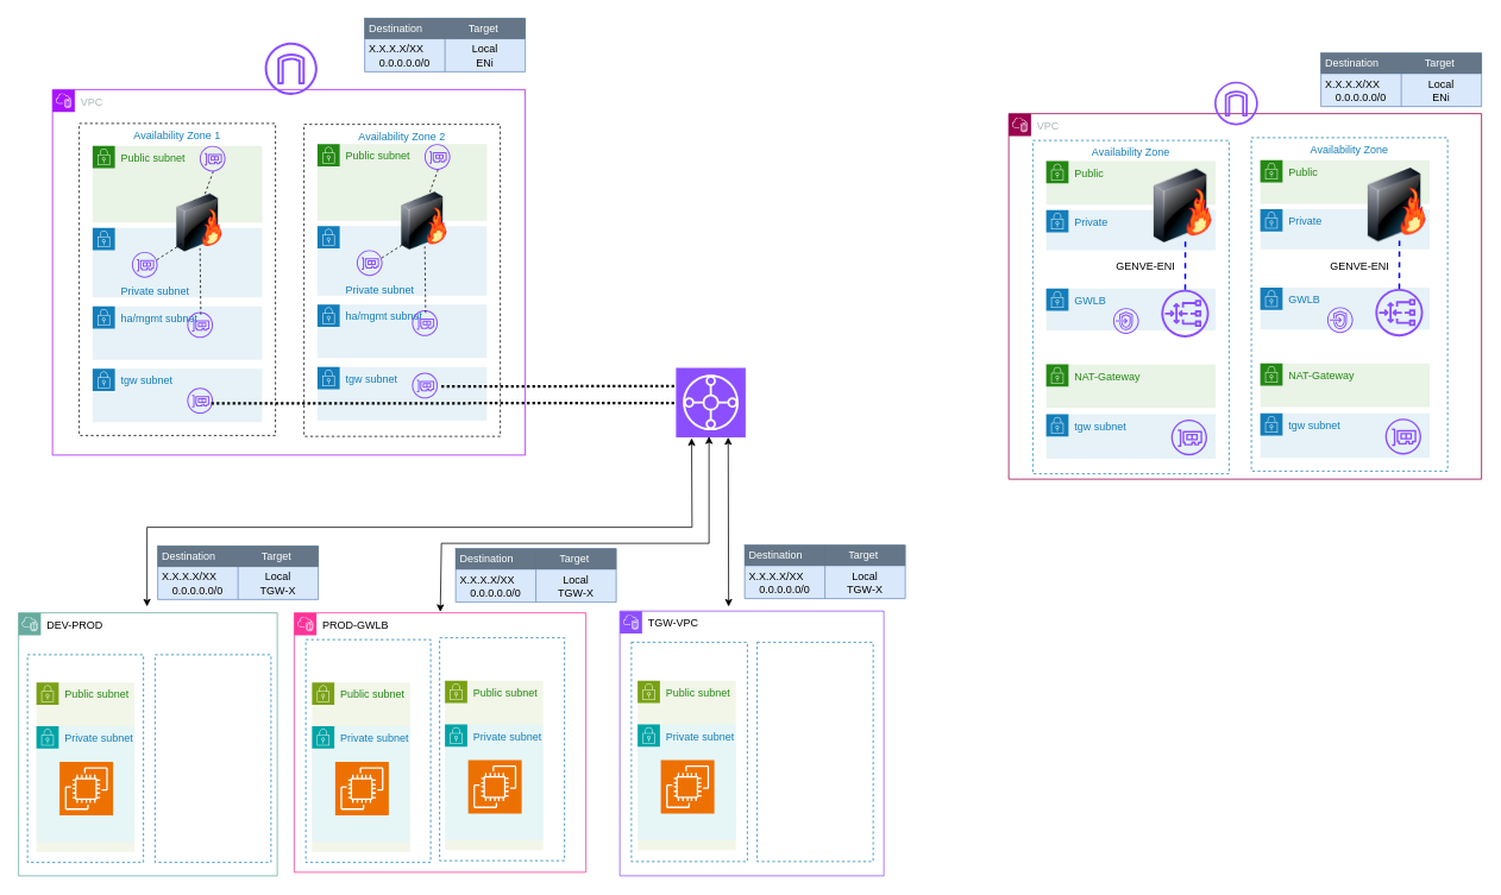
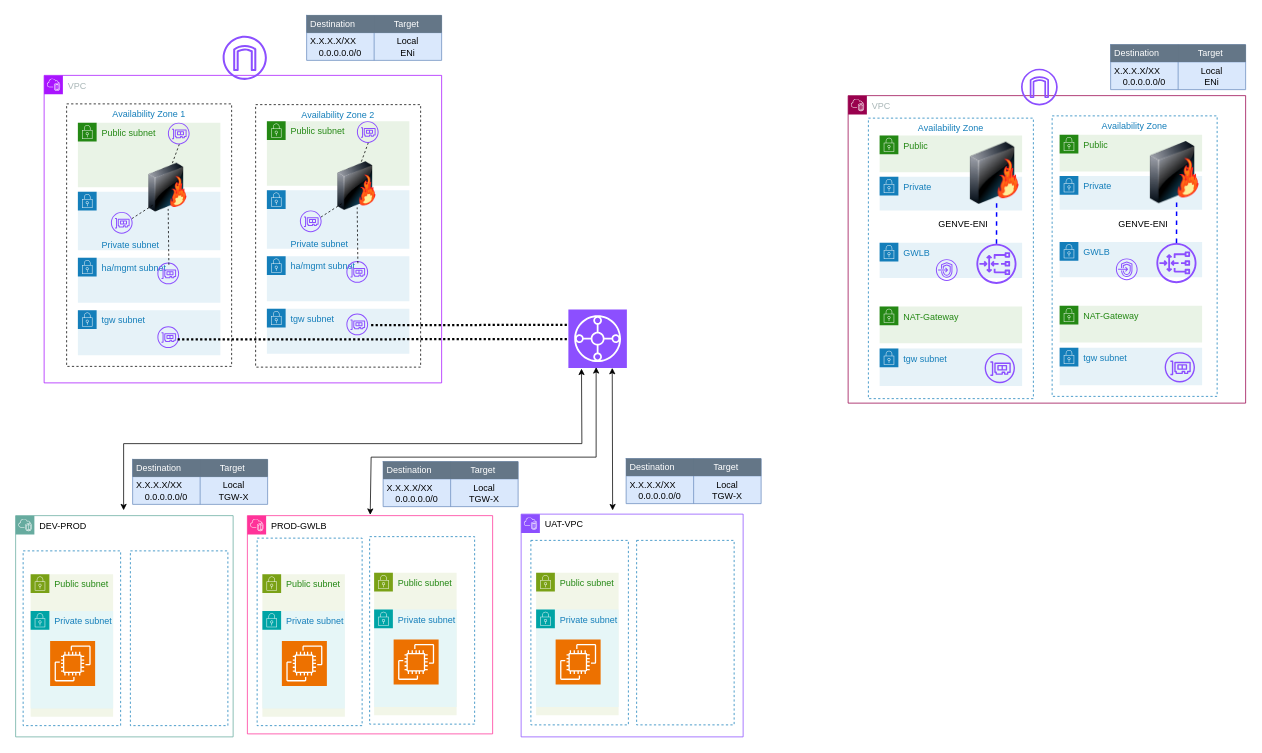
- <mxCell id="43" value="&lt;font color=&quot;#000000&quot;&gt;TGW-VPC&lt;/font&gt;" style="points=[[0,0],[0.25,0],[0.5,0],[0.75,0],[1,0],[1,0.25],[1,0.5],[1,0.75],[1,1],[0.75,1],[0.5,1],[0.25,1],[0,1],[0,0.75],[0,0.5],[0,0.25]];outlineConnect=0;gradientColor=none;html=1;whiteSpace=wrap;fontSize=12;fontStyle=0;container=1;pointerEvents=0;collapsible=0;recursiveResize=0;shape=mxgraph.aws4.group;grIcon=mxgraph.aws4.group_vpc2;strokeColor=#8C4FFF;fillColor=none;verticalAlign=top;align=left;spacingLeft=30;fontColor=#AAB7B8;dashed=0;" vertex="1" parent="1"><mxGeometry x="694" y="685" width="296" height="297" as="geometry" /></mxCell>
+ <mxCell id="43" value="&lt;font color=&quot;#000000&quot;&gt;UAT-VPC&lt;/font&gt;" style="points=[[0,0],[0.25,0],[0.5,0],[0.75,0],[1,0],[1,0.25],[1,0.5],[1,0.75],[1,1],[0.75,1],[0.5,1],[0.25,1],[0,1],[0,0.75],[0,0.5],[0,0.25]];outlineConnect=0;gradientColor=none;html=1;whiteSpace=wrap;fontSize=12;fontStyle=0;container=1;pointerEvents=0;collapsible=0;recursiveResize=0;shape=mxgraph.aws4.group;grIcon=mxgraph.aws4.group_vpc2;strokeColor=#8C4FFF;fillColor=none;verticalAlign=top;align=left;spacingLeft=30;fontColor=#AAB7B8;dashed=0;" vertex="1" parent="1"><mxGeometry x="694" y="685" width="296" height="297" as="geometry" /></mxCell>
